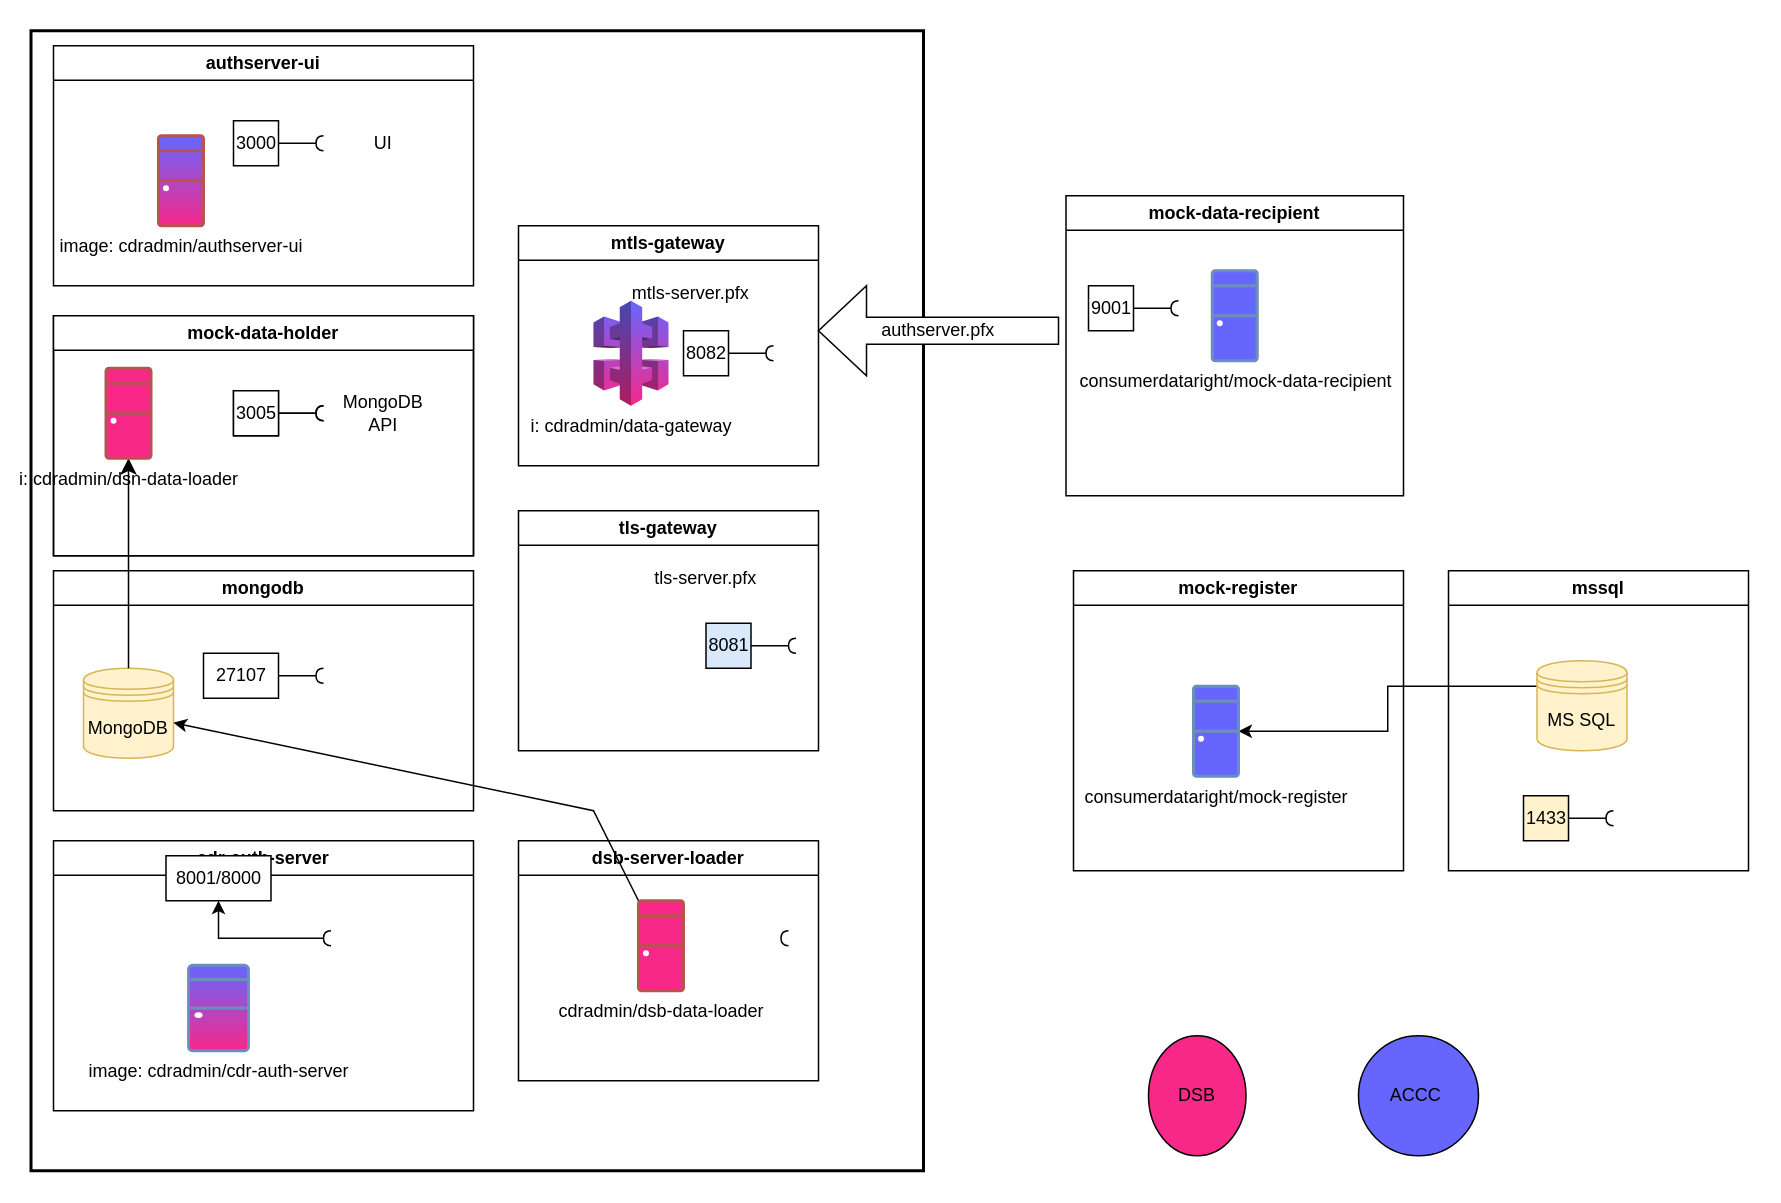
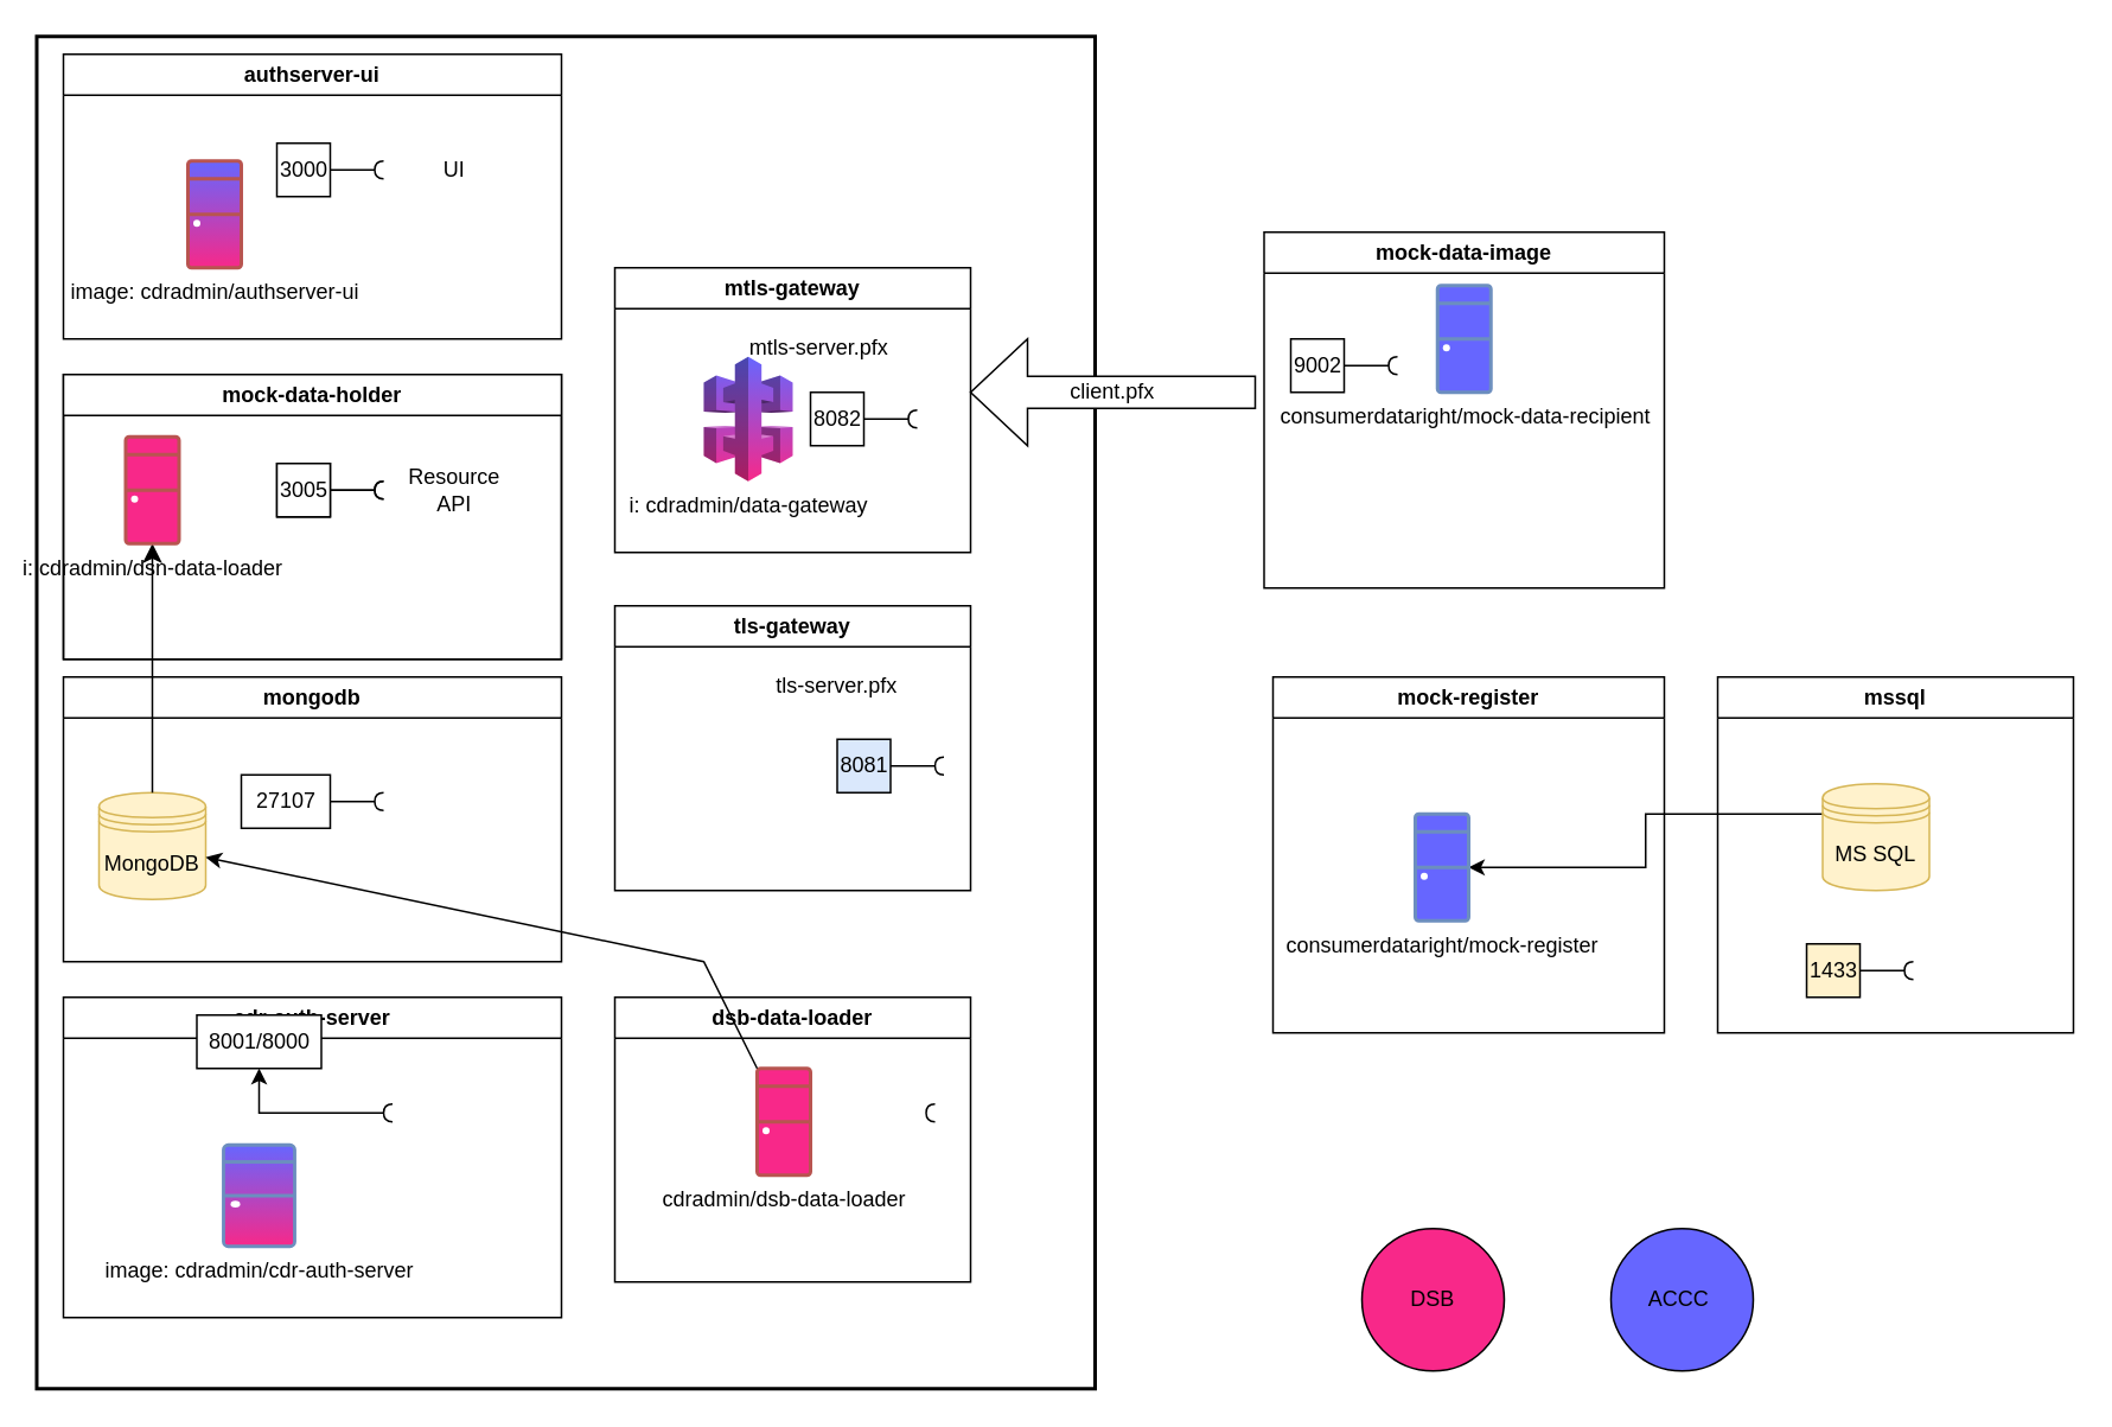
- <mxCell id="9" value="mock-data-recipient" style="swimlane;whiteSpace=wrap;html=1;" parent="1" vertex="1"><mxGeometry x="710" y="130" width="225" height="200" as="geometry" /></mxCell>
+ <mxCell id="9" value="mock-data-image" style="swimlane;whiteSpace=wrap;html=1;" parent="1" vertex="1"><mxGeometry x="710" y="130" width="225" height="200" as="geometry" /></mxCell>
- <mxCell id="11" value="9001" style="html=1;rounded=0;" parent="9" vertex="1"><mxGeometry x="15" y="60" width="30" height="30" as="geometry" /></mxCell>
+ <mxCell id="11" value="9002" style="html=1;rounded=0;" parent="9" vertex="1"><mxGeometry x="15" y="60" width="30" height="30" as="geometry" /></mxCell>
- <mxCell id="10" value="consumerdataright/mock-data-recipient" style="verticalAlign=top;verticalLabelPosition=bottom;labelPosition=center;align=center;html=1;outlineConnect=0;fillColor=#6666FF;strokeColor=#6c8ebf;gradientDirection=north;strokeWidth=2;shape=mxgraph.networks.desktop_pc;" parent="9" vertex="1"><mxGeometry x="97.5" y="50" width="30" height="60" as="geometry" /></mxCell>
+ <mxCell id="10" value="consumerdataright/mock-data-recipient" style="verticalAlign=top;verticalLabelPosition=bottom;labelPosition=center;align=center;html=1;outlineConnect=0;fillColor=#6666FF;strokeColor=#6c8ebf;gradientDirection=north;strokeWidth=2;shape=mxgraph.networks.desktop_pc;" parent="9" vertex="1"><mxGeometry x="97.5" y="30" width="30" height="60" as="geometry" /></mxCell>
- <mxCell id="47" value="authserver.pfx" style="shape=singleArrow;direction=west;whiteSpace=wrap;html=1;" parent="1" vertex="1"><mxGeometry x="545" y="190" width="160" height="60" as="geometry" /></mxCell>
+ <mxCell id="47" value="client.pfx" style="shape=singleArrow;direction=west;whiteSpace=wrap;html=1;" parent="1" vertex="1"><mxGeometry x="545" y="190" width="160" height="60" as="geometry" /></mxCell>
- <mxCell id="54" value="MongoDB API" style="text;strokeColor=none;align=center;fillColor=none;html=1;verticalAlign=middle;whiteSpace=wrap;rounded=0;" vertex="1" parent="50"><mxGeometry x="190" y="50" width="60" height="30" as="geometry" /></mxCell>
+ <mxCell id="54" value="Resource API" style="text;strokeColor=none;align=center;fillColor=none;html=1;verticalAlign=middle;whiteSpace=wrap;rounded=0;" vertex="1" parent="50"><mxGeometry x="190" y="50" width="60" height="30" as="geometry" /></mxCell>
- <mxCell id="56" value="dsb-server-loader" style="swimlane;whiteSpace=wrap;html=1;" vertex="1" parent="1"><mxGeometry x="345" y="560" width="200" height="160" as="geometry" /></mxCell>
+ <mxCell id="56" value="dsb-data-loader" style="swimlane;whiteSpace=wrap;html=1;" vertex="1" parent="1"><mxGeometry x="345" y="560" width="200" height="160" as="geometry" /></mxCell>
- <mxCell id="48" value="DSB" style="ellipse;whiteSpace=wrap;html=1;fillColor=#F82889;" parent="1" vertex="1"><mxGeometry x="765" y="690" width="65" height="80" as="geometry" /></mxCell>
+ <mxCell id="48" value="DSB" style="ellipse;whiteSpace=wrap;html=1;fillColor=#F82889;" parent="1" vertex="1"><mxGeometry x="765" y="690" width="80" height="80" as="geometry" /></mxCell>
